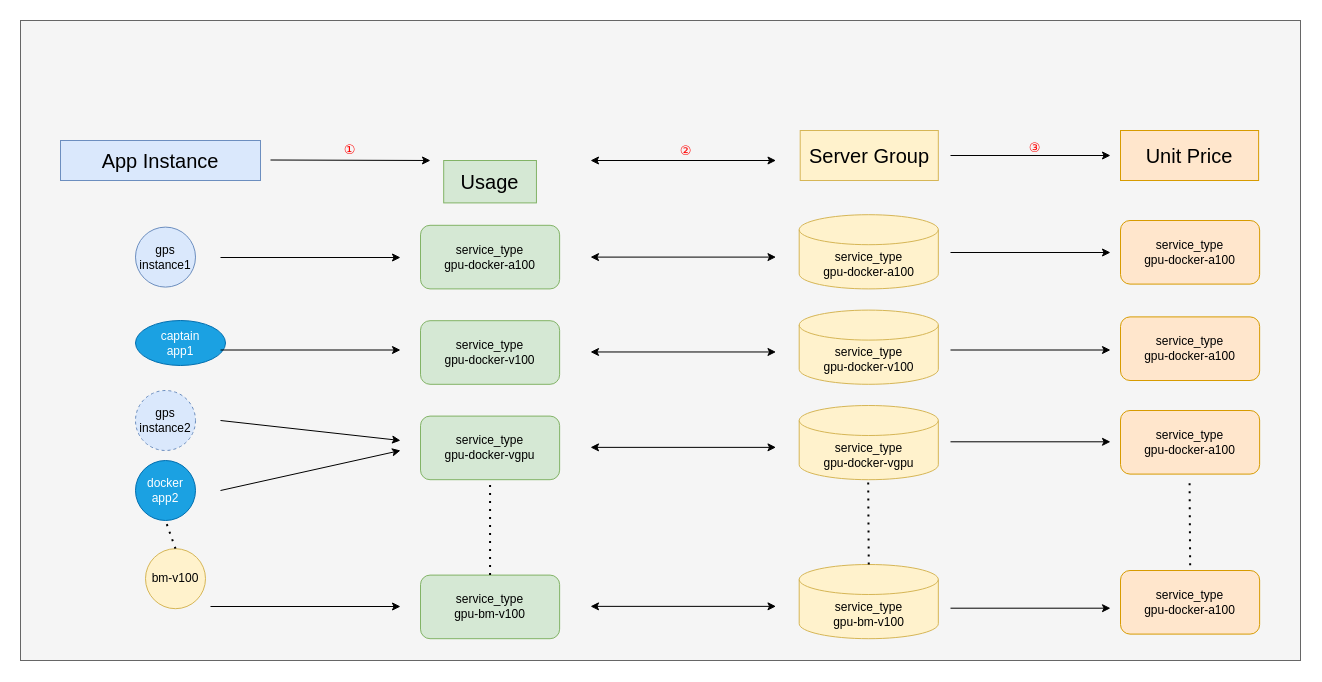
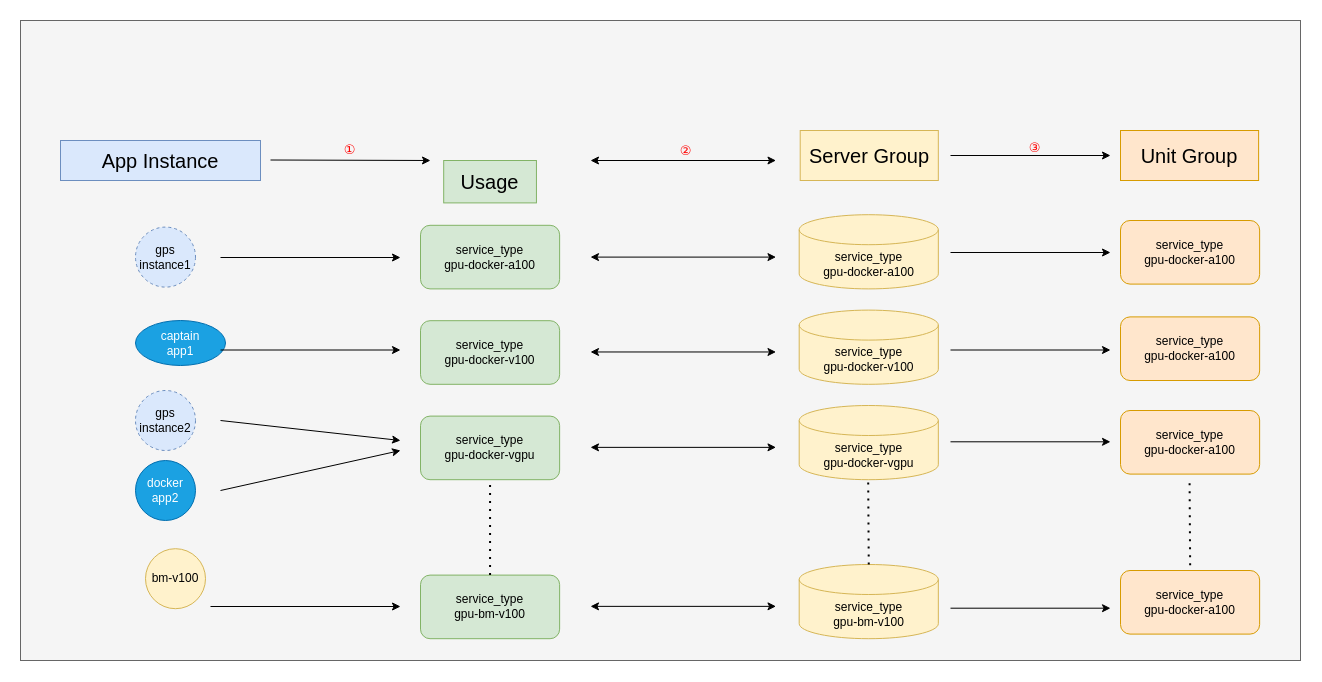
- <mxCell id="37" value="Unit Price" style="text;html=1;strokeColor=#d79b00;fillColor=#ffe6cc;align=center;verticalAlign=middle;whiteSpace=wrap;rounded=0;strokeWidth=1;fontSize=20;fontStyle=0" vertex="1" parent="1"><mxGeometry x="1120" y="130" width="138.12" height="50" as="geometry" /></mxCell>
+ <mxCell id="37" value="Unit Group" style="text;html=1;strokeColor=#d79b00;fillColor=#ffe6cc;align=center;verticalAlign=middle;whiteSpace=wrap;rounded=0;strokeWidth=1;fontSize=20;fontStyle=0" vertex="1" parent="1"><mxGeometry x="1120" y="130" width="138.12" height="50" as="geometry" /></mxCell>
- <mxCell id="25" value="gps instance1" style="ellipse;whiteSpace=wrap;html=1;aspect=fixed;fillColor=#dae8fc;strokeColor=#6c8ebf;" parent="1" vertex="1"><mxGeometry x="135" y="226.6" width="60" height="60" as="geometry" /></mxCell>
+ <mxCell id="25" value="gps instance1" style="ellipse;whiteSpace=wrap;html=1;aspect=fixed;fillColor=#dae8fc;strokeColor=#6c8ebf;dashed=1;" parent="1" vertex="1"><mxGeometry x="135" y="226.6" width="60" height="60" as="geometry" /></mxCell>
- <mxCell id="38" value="" style="endArrow=none;dashed=1;html=1;dashPattern=1 3;strokeWidth=2;rounded=0;exitX=0.5;exitY=0;exitDx=0;exitDy=0;entryX=0.5;entryY=1;entryDx=0;entryDy=0;" edge="1" parent="1" source="29" target="28"><mxGeometry width="50" height="50" relative="1" as="geometry"><mxPoint x="500" y="585" as="sourcePoint" /><mxPoint x="500" y="489" as="targetPoint" /></mxGeometry></mxCell>
